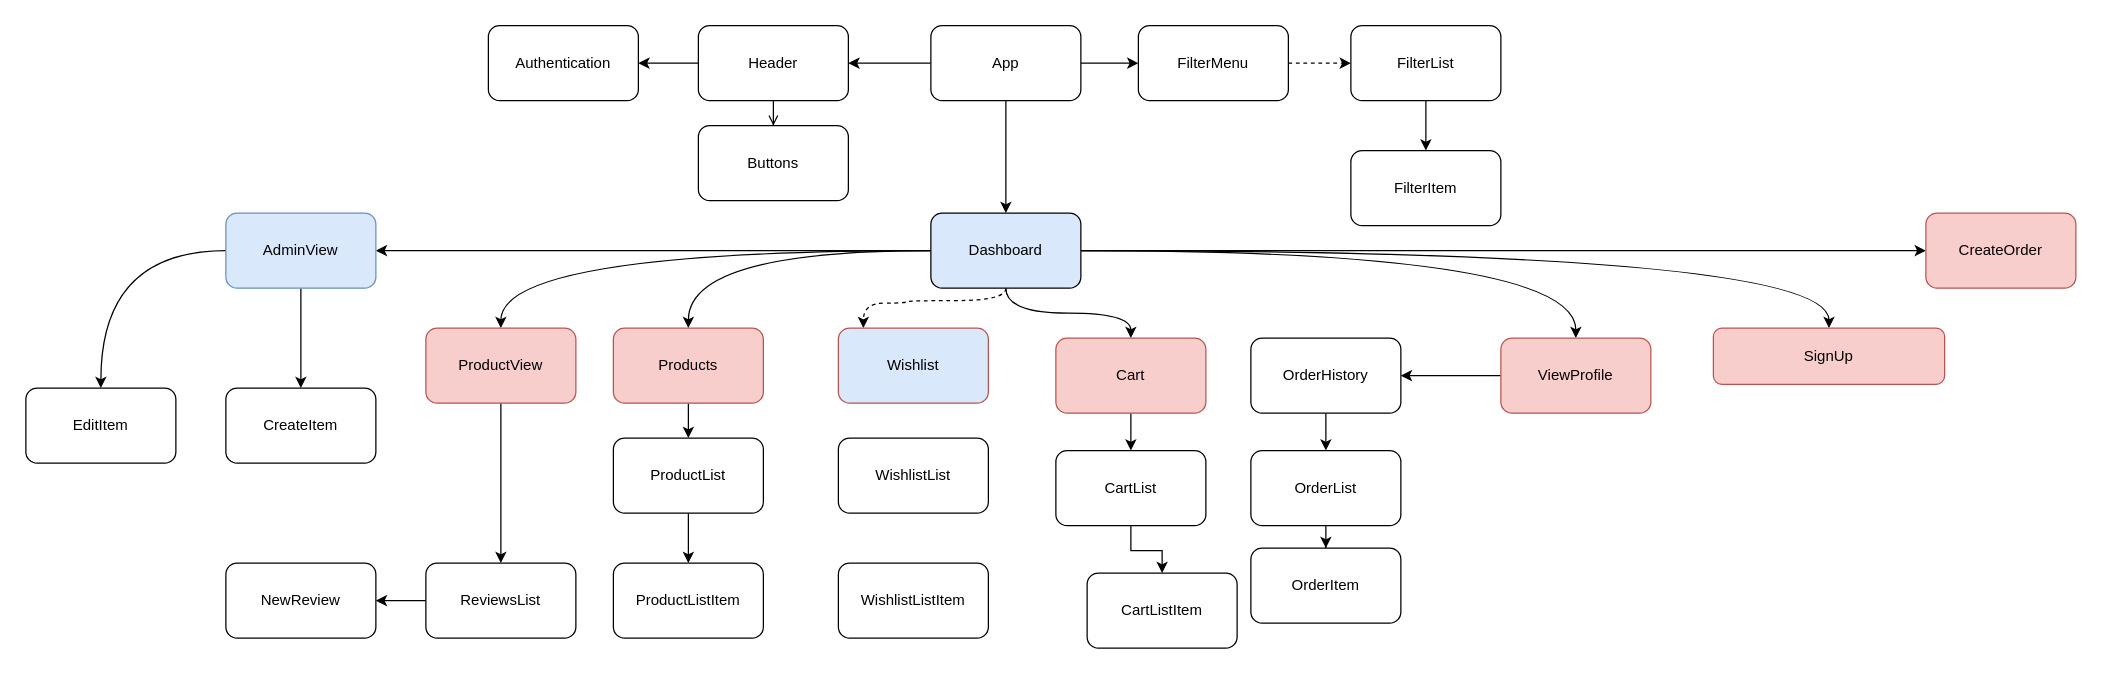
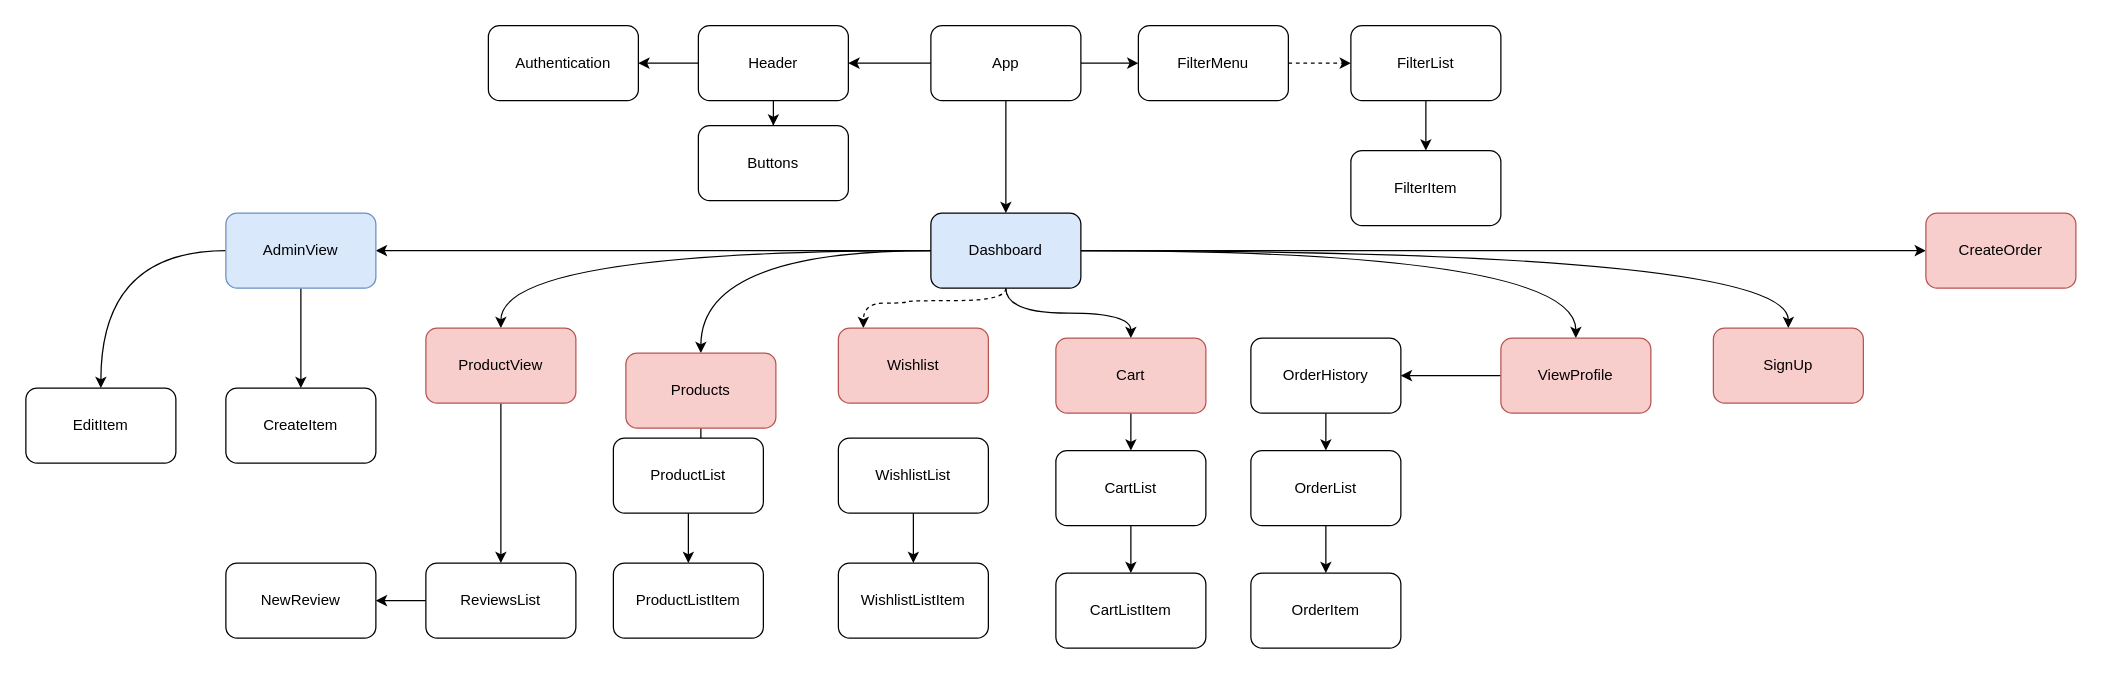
- <mxCell id="7" value="" style="edgeStyle=orthogonalEdgeStyle;rounded=0;orthogonalLoop=1;jettySize=auto;html=1;endArrow=open;" parent="1" source="8" target="52" edge="1"><mxGeometry relative="1" as="geometry" /></mxCell>
+ <mxCell id="7" value="" style="edgeStyle=orthogonalEdgeStyle;rounded=0;orthogonalLoop=1;jettySize=auto;html=1;" parent="1" source="8" target="52" edge="1"><mxGeometry relative="1" as="geometry" /></mxCell>
- <mxCell id="33" value="SignUp" style="whiteSpace=wrap;html=1;rounded=1;fillColor=#f8cecc;strokeColor=#b85450;" parent="1" vertex="1"><mxGeometry x="1370" y="262" width="185" height="45" as="geometry" /></mxCell>
+ <mxCell id="33" value="SignUp" style="whiteSpace=wrap;html=1;rounded=1;fillColor=#f8cecc;strokeColor=#b85450;" parent="1" vertex="1"><mxGeometry x="1370" y="262" width="120" height="60" as="geometry" /></mxCell>
- <mxCell id="23" value="Products" style="rounded=1;whiteSpace=wrap;html=1;fillColor=#f8cecc;strokeColor=#b85450;" parent="1" vertex="1"><mxGeometry x="490" y="262" width="120" height="60" as="geometry" /></mxCell>
+ <mxCell id="23" value="Products" style="rounded=1;whiteSpace=wrap;html=1;fillColor=#f8cecc;strokeColor=#b85450;" parent="1" vertex="1"><mxGeometry x="500" y="282" width="120" height="60" as="geometry" /></mxCell>
- <mxCell id="24" value="Wishlist" style="rounded=1;whiteSpace=wrap;html=1;fillColor=#dae8fc;strokeColor=#b85450;" parent="1" vertex="1"><mxGeometry x="670" y="262" width="120" height="60" as="geometry" /></mxCell>
+ <mxCell id="24" value="Wishlist" style="rounded=1;whiteSpace=wrap;html=1;fillColor=#f8cecc;strokeColor=#b85450;" parent="1" vertex="1"><mxGeometry x="670" y="262" width="120" height="60" as="geometry" /></mxCell>
+ <mxCell id="48" style="edgeStyle=orthogonalEdgeStyle;rounded=0;orthogonalLoop=1;jettySize=auto;html=1;" parent="1" source="49" target="30" edge="1"><mxGeometry relative="1" as="geometry" /></mxCell>
- <mxCell id="39" value="OrderItem" style="whiteSpace=wrap;html=1;rounded=1;" parent="1" vertex="1"><mxGeometry x="1000" y="438" width="120" height="60" as="geometry" /></mxCell>
+ <mxCell id="39" value="OrderItem" style="whiteSpace=wrap;html=1;rounded=1;" parent="1" vertex="1"><mxGeometry x="1000" y="458" width="120" height="60" as="geometry" /></mxCell>
- <mxCell id="32" value="CartListItem" style="whiteSpace=wrap;html=1;rounded=1;" parent="1" vertex="1"><mxGeometry x="869" y="458" width="120" height="60" as="geometry" /></mxCell>
+ <mxCell id="32" value="CartListItem" style="whiteSpace=wrap;html=1;rounded=1;" parent="1" vertex="1"><mxGeometry x="844" y="458" width="120" height="60" as="geometry" /></mxCell>
